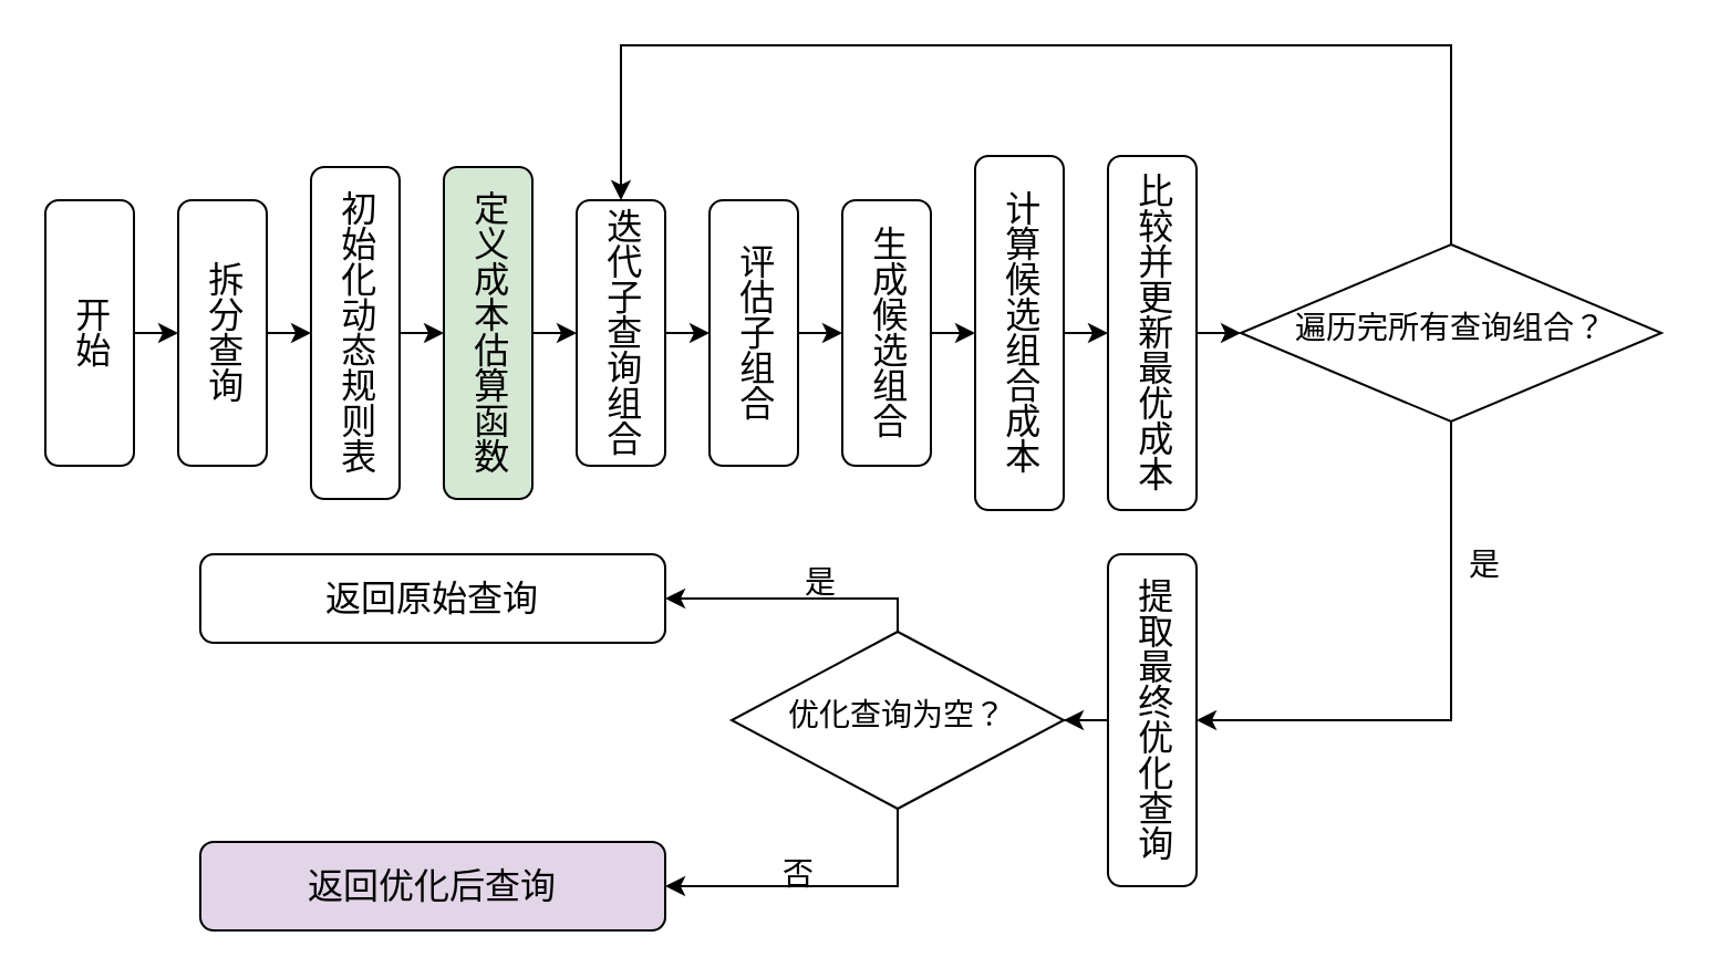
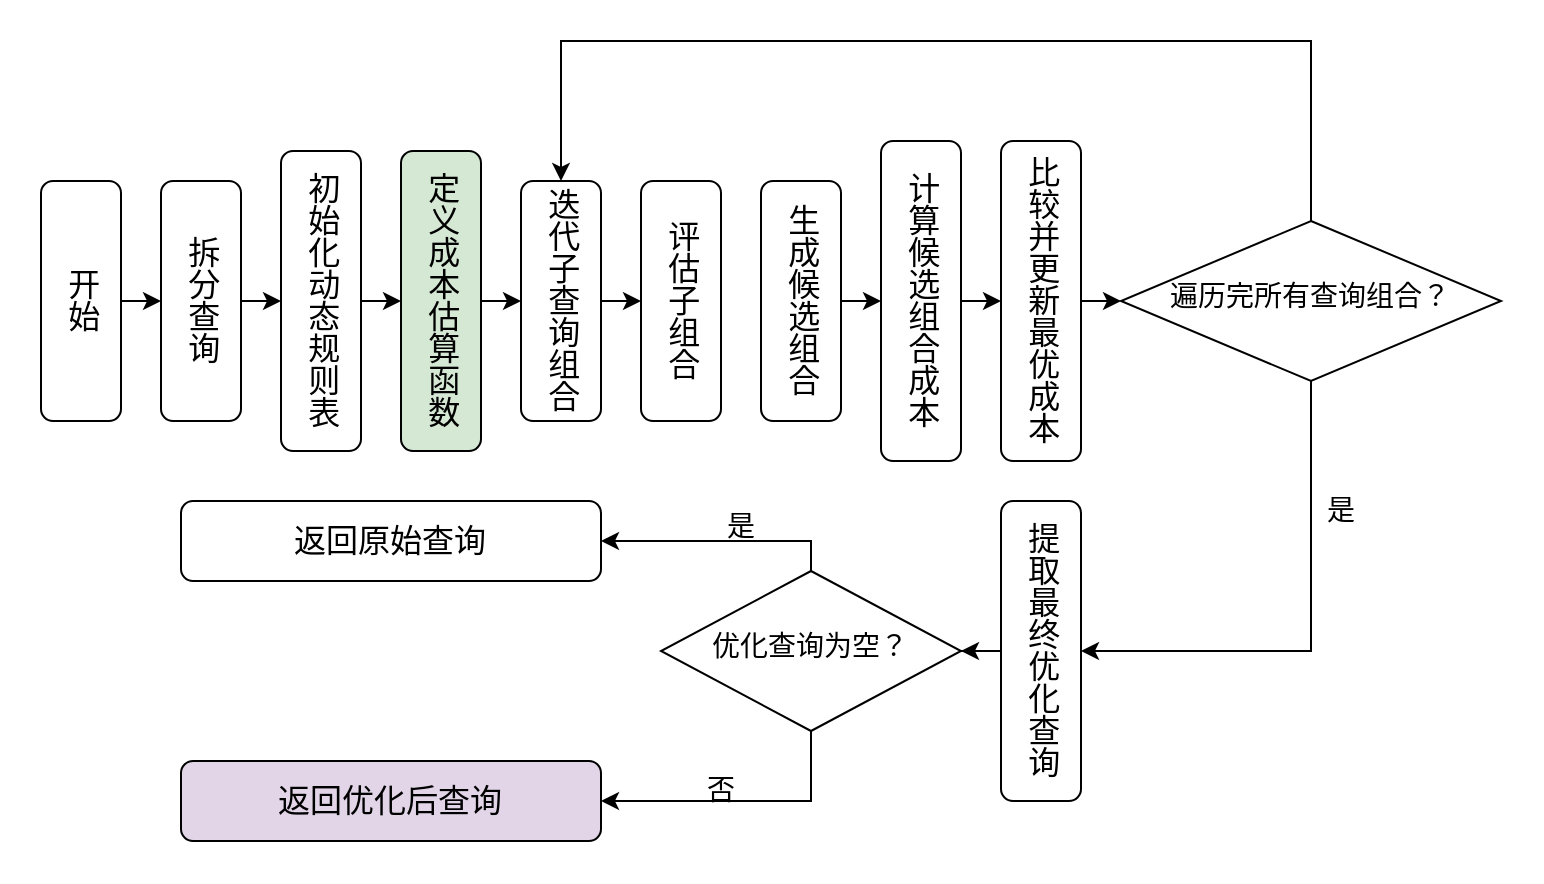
- <mxCell id="17" value="" style="endArrow=classic;html=1;rounded=0;exitX=1;exitY=0.5;exitDx=0;exitDy=0;entryX=0;entryY=0.5;entryDx=0;entryDy=0;" edge="1" parent="1" source="14" target="16"><mxGeometry width="50" height="50" relative="1" as="geometry"><mxPoint x="570" y="400" as="sourcePoint" /><mxPoint x="620" y="350" as="targetPoint" /></mxGeometry></mxCell>
